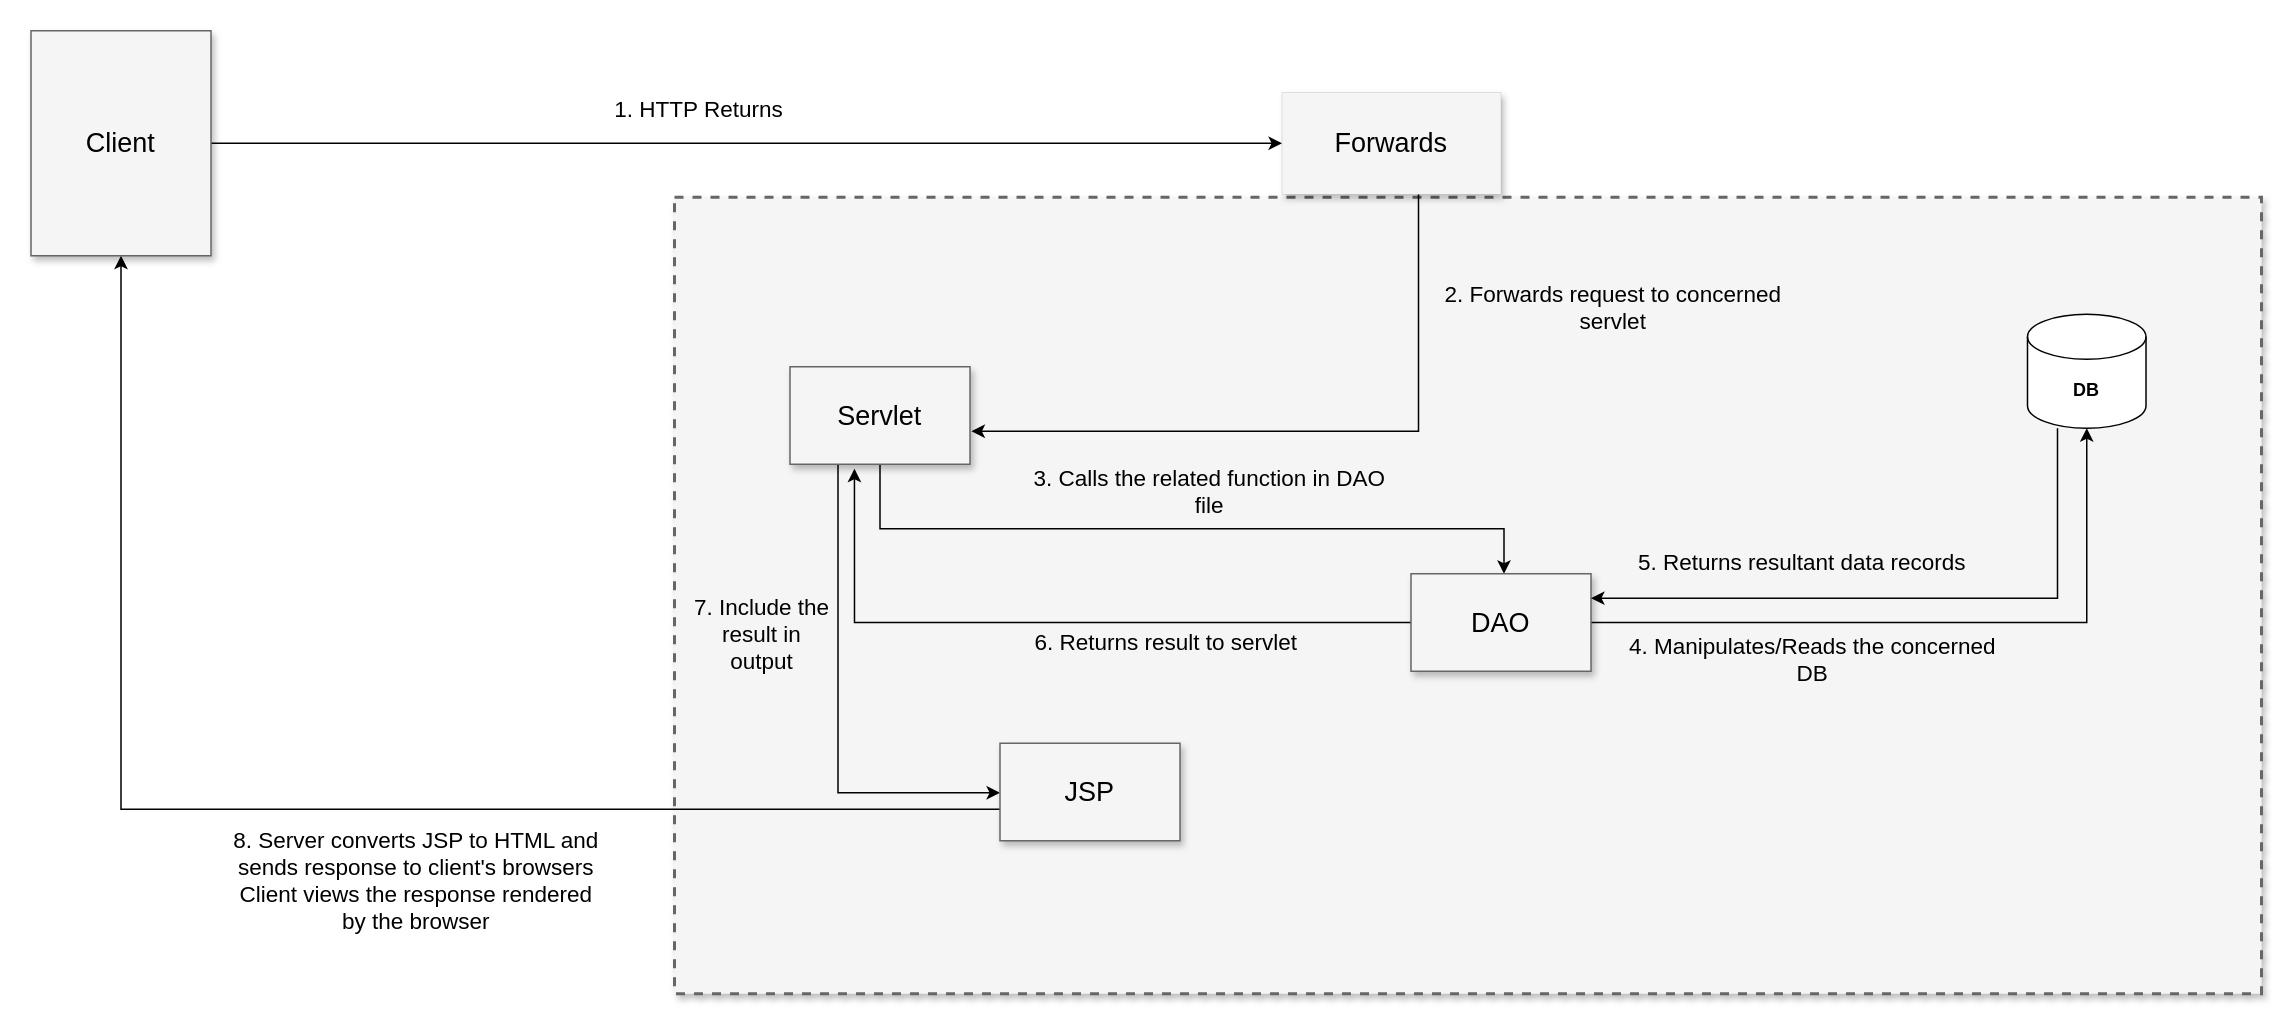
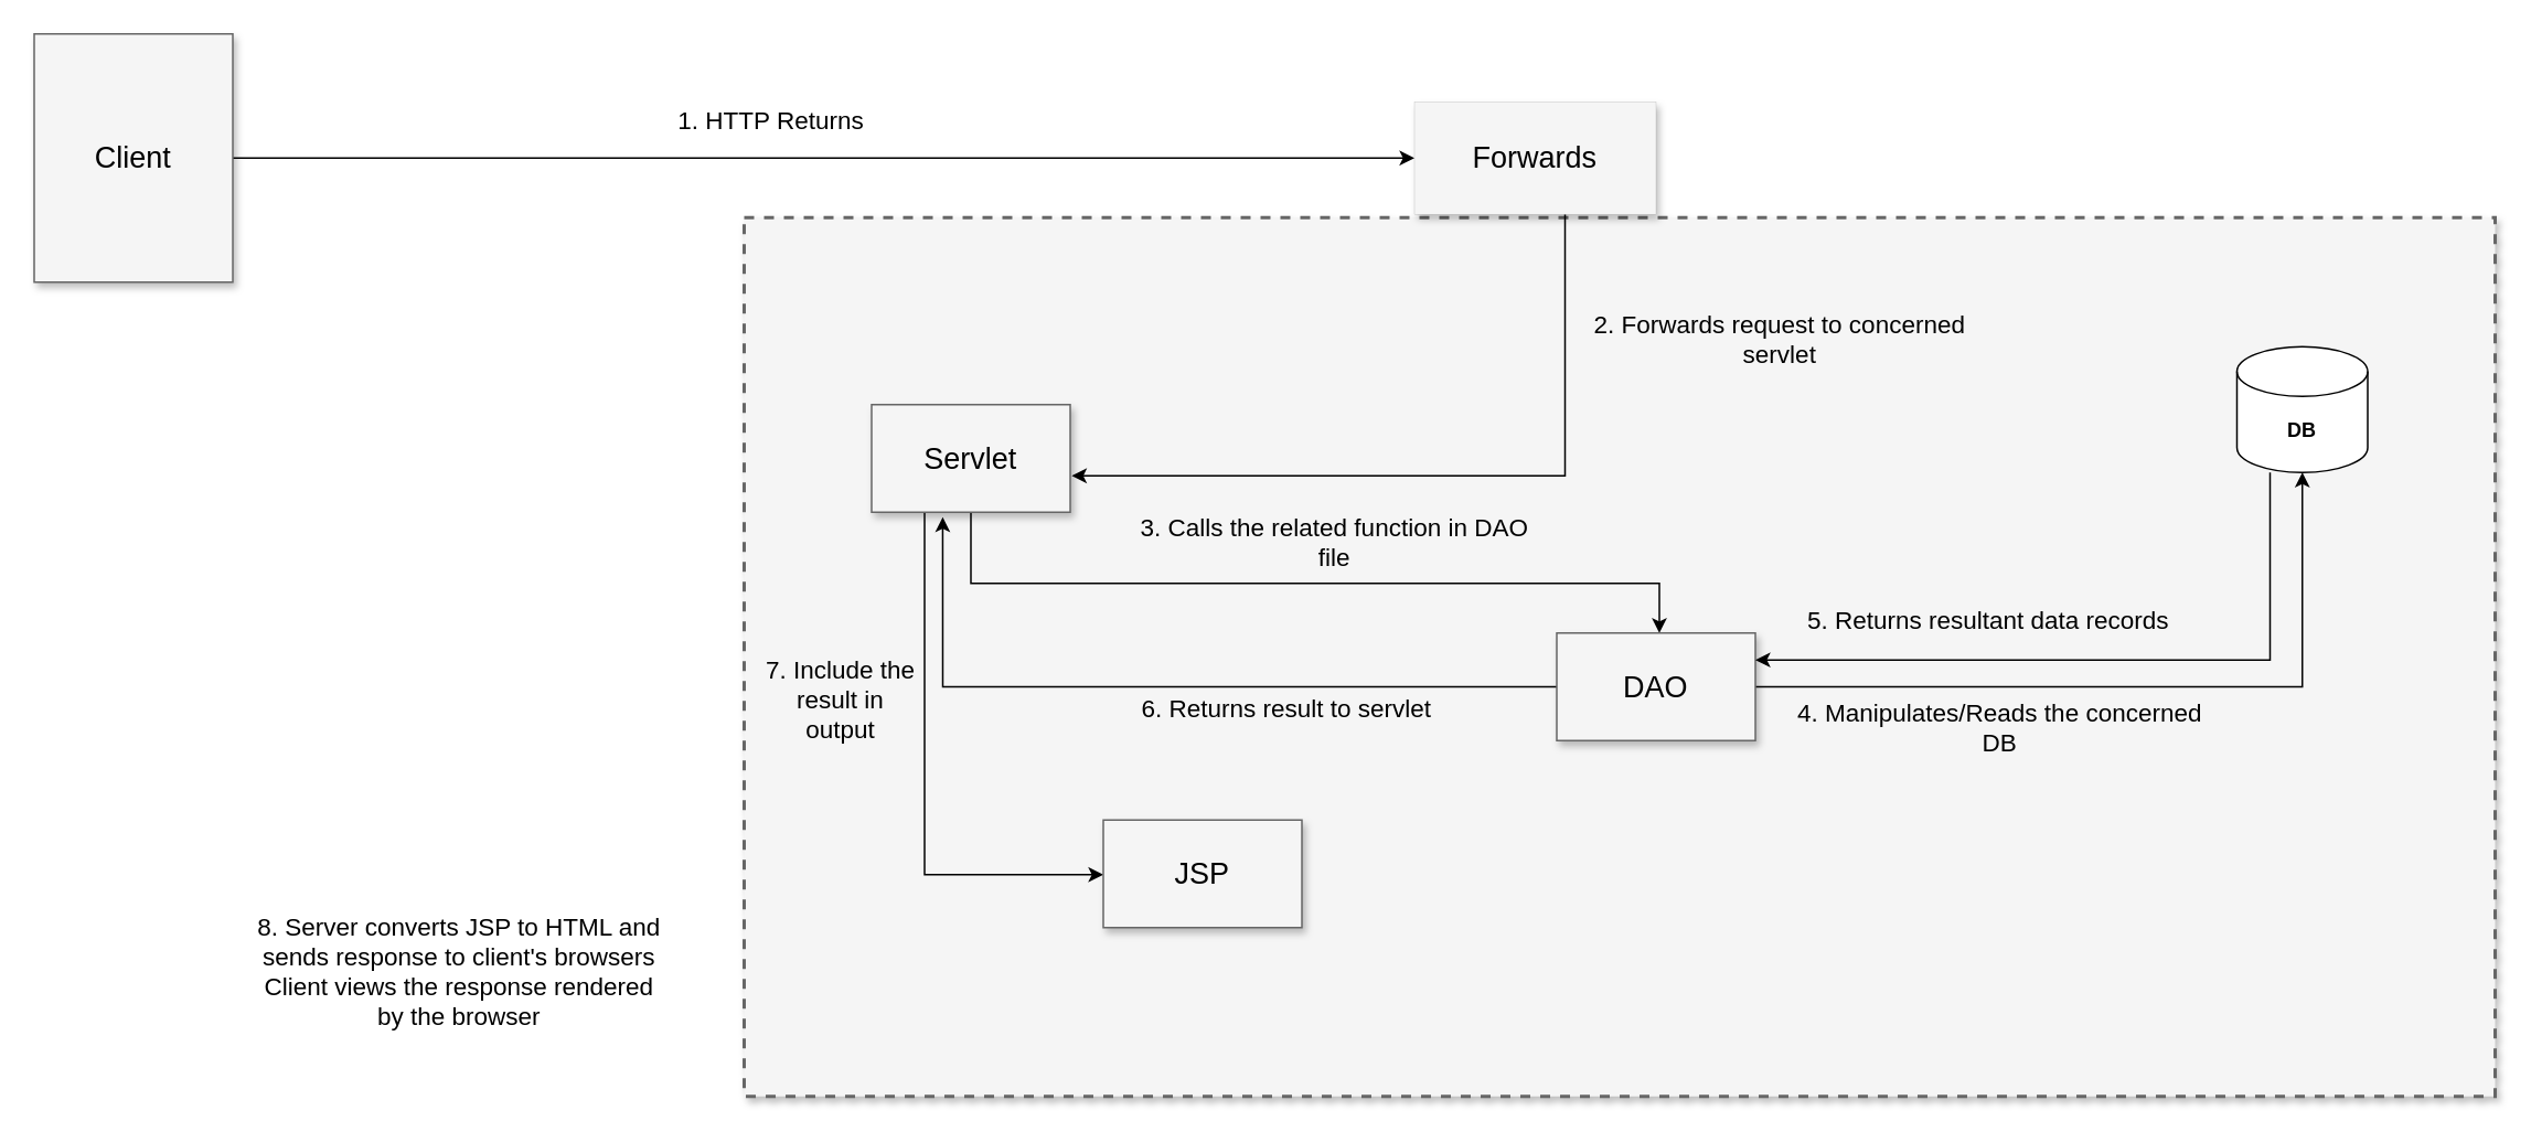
- <mxCell id="9" style="edgeStyle=orthogonalEdgeStyle;rounded=0;orthogonalLoop=1;jettySize=auto;html=1;" edge="1" parent="1" source="10" target="12"><mxGeometry relative="1" as="geometry"><Array as="points"><mxPoint x="80" y="539" /></Array></mxGeometry></mxCell>
